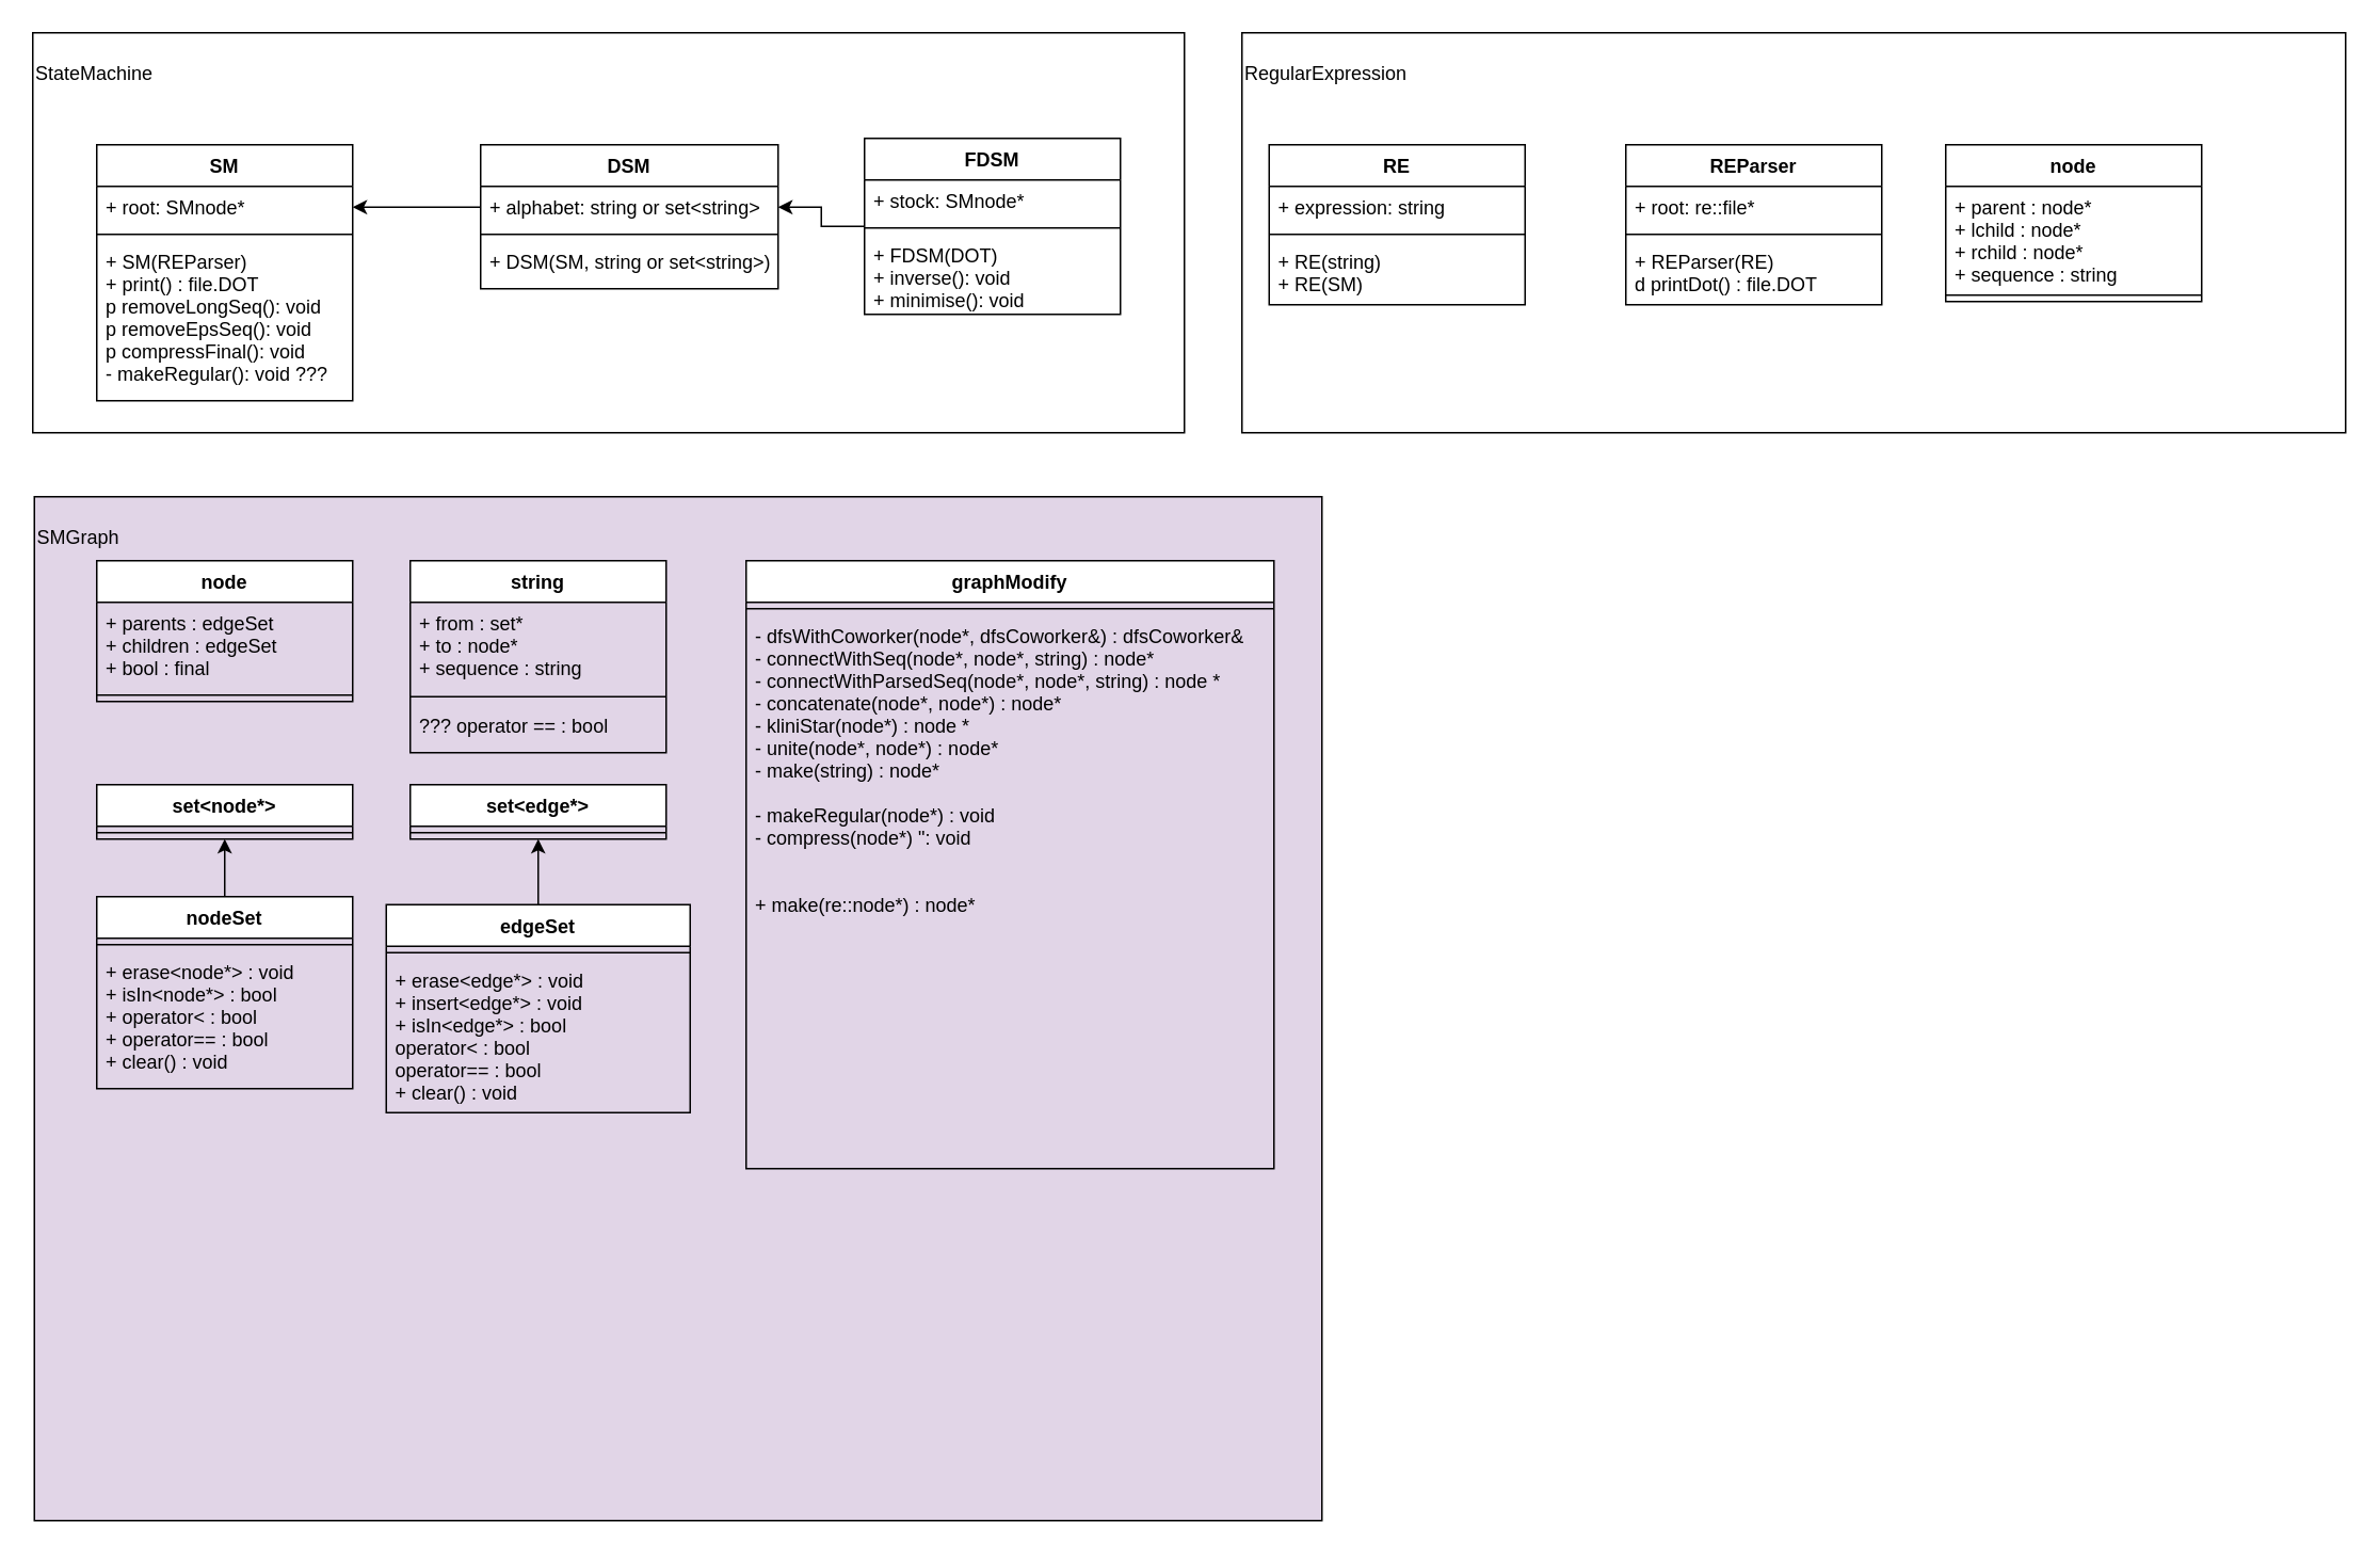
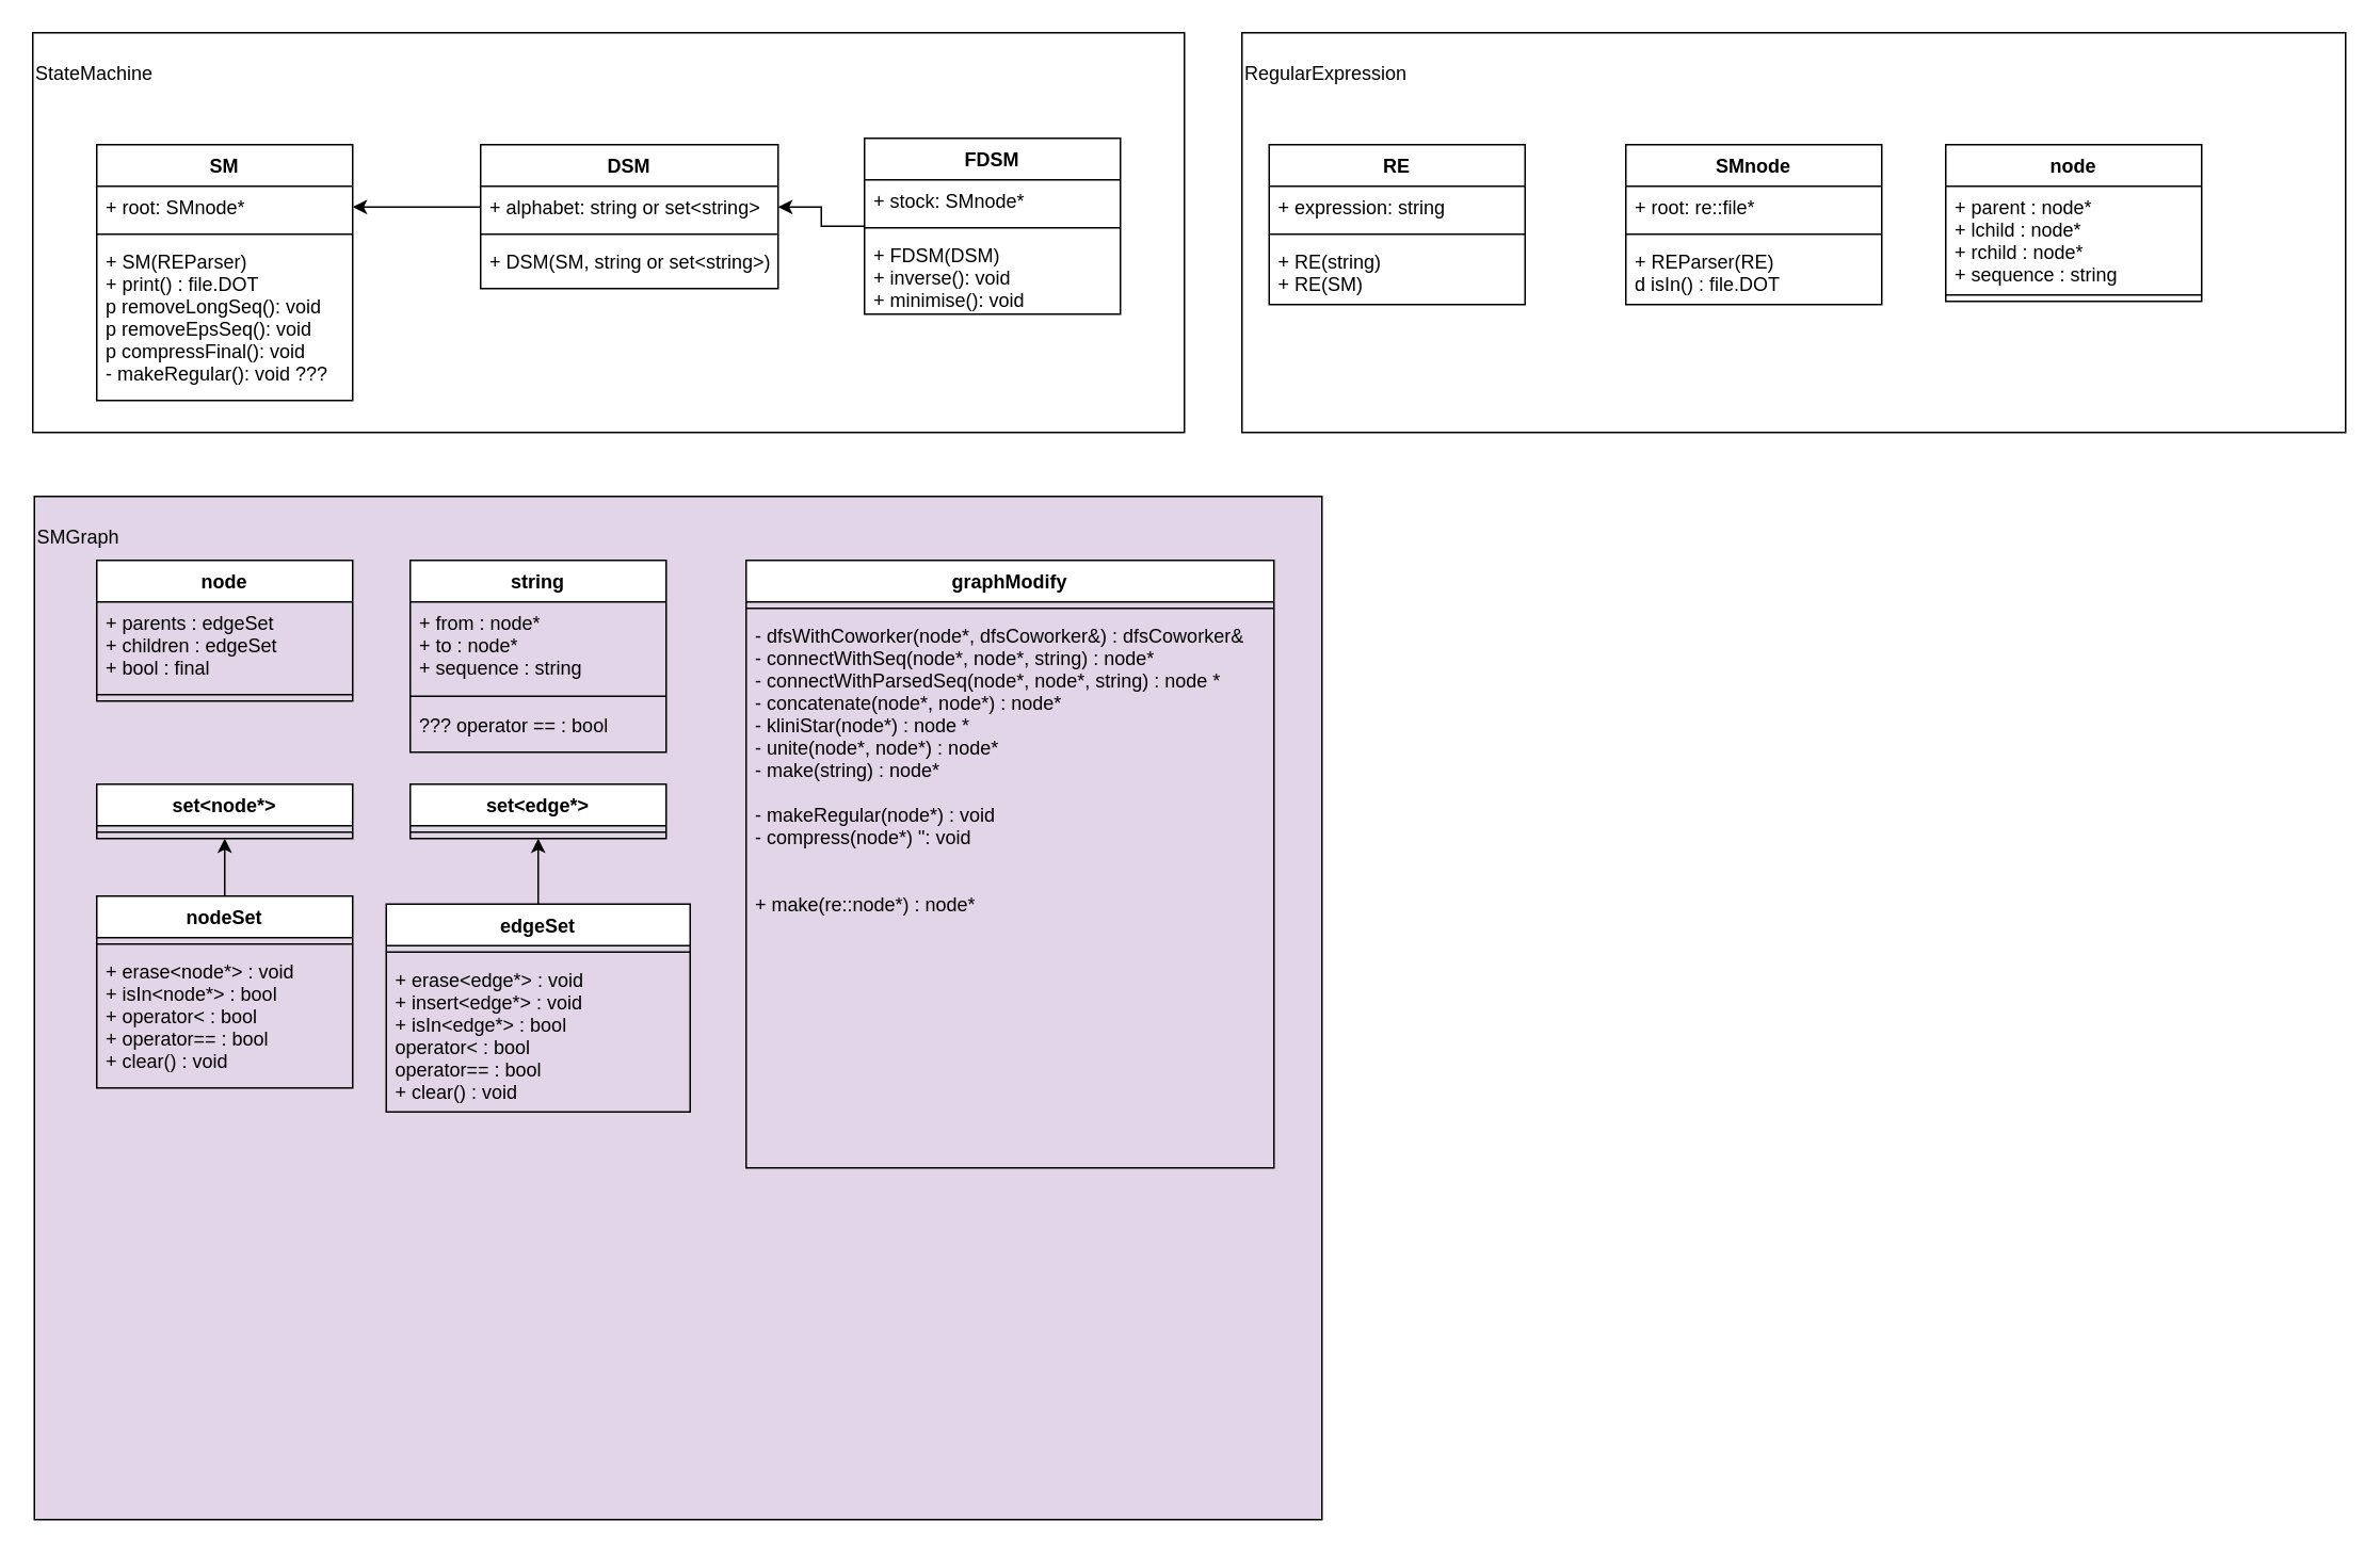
- <mxCell id="22" value="REParser" style="swimlane;fontStyle=1;align=center;verticalAlign=top;childLayout=stackLayout;horizontal=1;startSize=26;horizontalStack=0;resizeParent=1;resizeParentMax=0;resizeLast=0;collapsible=1;marginBottom=0;" vertex="1" parent="1"><mxGeometry x="1016" y="90" width="160" height="100" as="geometry" /></mxCell>
+ <mxCell id="22" value="SMnode" style="swimlane;fontStyle=1;align=center;verticalAlign=top;childLayout=stackLayout;horizontal=1;startSize=26;horizontalStack=0;resizeParent=1;resizeParentMax=0;resizeLast=0;collapsible=1;marginBottom=0;" vertex="1" parent="1"><mxGeometry x="1016" y="90" width="160" height="100" as="geometry" /></mxCell>
- <mxCell id="15" value="+ FDSM(DOT)&#10;+ inverse(): void&#10;+ minimise(): void" style="text;strokeColor=none;fillColor=none;align=left;verticalAlign=top;spacingLeft=4;spacingRight=4;overflow=hidden;rotatable=0;points=[[0,0.5],[1,0.5]];portConstraint=eastwest;" vertex="1" parent="12"><mxGeometry y="60" width="160" height="50" as="geometry" /></mxCell>
+ <mxCell id="15" value="+ FDSM(DSM)&#10;+ inverse(): void&#10;+ minimise(): void" style="text;strokeColor=none;fillColor=none;align=left;verticalAlign=top;spacingLeft=4;spacingRight=4;overflow=hidden;rotatable=0;points=[[0,0.5],[1,0.5]];portConstraint=eastwest;" vertex="1" parent="12"><mxGeometry y="60" width="160" height="50" as="geometry" /></mxCell>
- <mxCell id="25" value="+ REParser(RE)&#10;d printDot() : file.DOT&#10;" style="text;strokeColor=none;fillColor=none;align=left;verticalAlign=top;spacingLeft=4;spacingRight=4;overflow=hidden;rotatable=0;points=[[0,0.5],[1,0.5]];portConstraint=eastwest;" vertex="1" parent="22"><mxGeometry y="60" width="160" height="40" as="geometry" /></mxCell>
+ <mxCell id="25" value="+ REParser(RE)&#10;d isIn() : file.DOT&#10;" style="text;strokeColor=none;fillColor=none;align=left;verticalAlign=top;spacingLeft=4;spacingRight=4;overflow=hidden;rotatable=0;points=[[0,0.5],[1,0.5]];portConstraint=eastwest;" vertex="1" parent="22"><mxGeometry y="60" width="160" height="40" as="geometry" /></mxCell>
- <mxCell id="31" value="+ from : set*&#10;+ to : node*&#10;+ sequence : string" style="text;strokeColor=none;fillColor=none;align=left;verticalAlign=top;spacingLeft=4;spacingRight=4;overflow=hidden;rotatable=0;points=[[0,0.5],[1,0.5]];portConstraint=eastwest;" vertex="1" parent="30"><mxGeometry y="26" width="160" height="54" as="geometry" /></mxCell>
+ <mxCell id="31" value="+ from : node*&#10;+ to : node*&#10;+ sequence : string" style="text;strokeColor=none;fillColor=none;align=left;verticalAlign=top;spacingLeft=4;spacingRight=4;overflow=hidden;rotatable=0;points=[[0,0.5],[1,0.5]];portConstraint=eastwest;" vertex="1" parent="30"><mxGeometry y="26" width="160" height="54" as="geometry" /></mxCell>
